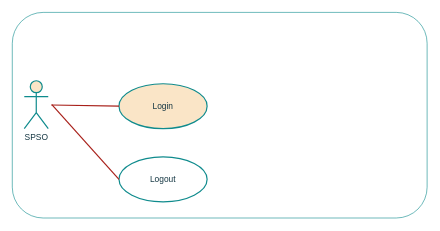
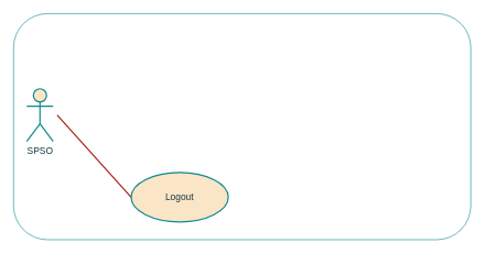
- <mxCell id="5" value="" style="endArrow=none;html=1;rounded=1;entryX=0;entryY=0.5;entryDx=0;entryDy=0;strokeWidth=2;fontSize=14;labelBackgroundColor=none;strokeColor=#A8201A;fontColor=default;" edge="1" parent="1" source="3" target="4"><mxGeometry width="50" height="50" relative="1" as="geometry"><mxPoint x="100" y="103" as="sourcePoint" /><mxPoint x="150" y="53" as="targetPoint" /><Array as="points" /></mxGeometry></mxCell>
- <mxCell id="4" value="Login" style="ellipse;whiteSpace=wrap;html=1;strokeWidth=2;fontSize=14;labelBackgroundColor=none;fillColor=#FAE5C7;strokeColor=#0F8B8D;fontColor=#143642;rounded=1;" vertex="1" parent="1"><mxGeometry x="198" y="139" width="147" height="75" as="geometry" /></mxCell>
- <mxCell id="6" value="Logout" style="ellipse;whiteSpace=wrap;html=1;strokeWidth=2;fontSize=14;labelBackgroundColor=none;fillColor=#ffffff;strokeColor=#0F8B8D;fontColor=#143642;rounded=1;" vertex="1" parent="1"><mxGeometry x="198" y="261" width="147" height="75" as="geometry" /></mxCell>
+ <mxCell id="6" value="Logout" style="ellipse;whiteSpace=wrap;html=1;strokeWidth=2;fontSize=14;labelBackgroundColor=none;fillColor=#FAE5C7;strokeColor=#0F8B8D;fontColor=#143642;rounded=1;" vertex="1" parent="1"><mxGeometry x="198" y="261" width="147" height="75" as="geometry" /></mxCell>
